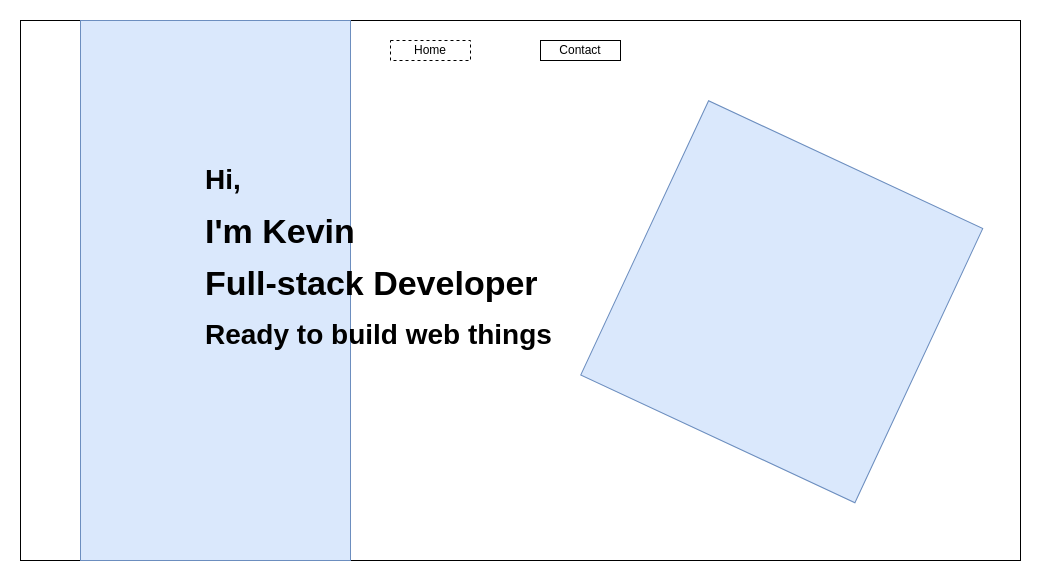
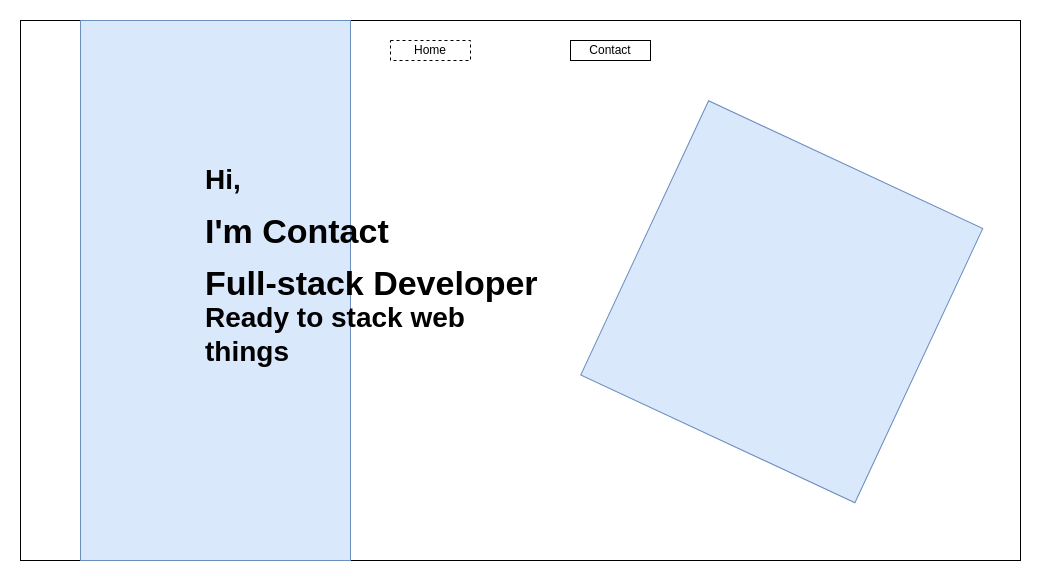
- <mxCell id="5" value="Contact" style="rounded=0;whiteSpace=wrap;html=1;" parent="1" vertex="1"><mxGeometry x="540" y="40" width="80" height="20" as="geometry" /></mxCell>
+ <mxCell id="5" value="Contact" style="rounded=0;whiteSpace=wrap;html=1;" parent="1" vertex="1"><mxGeometry x="570" y="40" width="80" height="20" as="geometry" /></mxCell>
- <mxCell id="8" value="I'm Kevin" style="text;html=1;align=left;verticalAlign=middle;whiteSpace=wrap;rounded=0;fontSize=34;fontStyle=1;movable=1;resizable=1;rotatable=1;deletable=1;editable=1;locked=0;connectable=1;" parent="1" vertex="1"><mxGeometry x="203" y="208" width="250" height="45" as="geometry" /></mxCell>
+ <mxCell id="8" value="I'm Contact" style="text;html=1;align=left;verticalAlign=middle;whiteSpace=wrap;rounded=0;fontSize=34;fontStyle=1;movable=1;resizable=1;rotatable=1;deletable=1;editable=1;locked=0;connectable=1;" parent="1" vertex="1"><mxGeometry x="203" y="208" width="250" height="45" as="geometry" /></mxCell>
- <mxCell id="10" value="Ready to build web things" style="text;html=1;align=left;verticalAlign=middle;whiteSpace=wrap;rounded=0;fontSize=28;fontStyle=1;movable=1;resizable=1;rotatable=1;deletable=1;editable=1;locked=0;connectable=1;" parent="1" vertex="1"><mxGeometry x="203" y="296" width="350" height="75" as="geometry" /></mxCell>
+ <mxCell id="10" value="Ready to stack web things" style="text;html=1;align=left;verticalAlign=middle;whiteSpace=wrap;rounded=0;fontSize=28;fontStyle=1;movable=1;resizable=1;rotatable=1;deletable=1;editable=1;locked=0;connectable=1;" parent="1" vertex="1"><mxGeometry x="203" y="296" width="350" height="75" as="geometry" /></mxCell>
